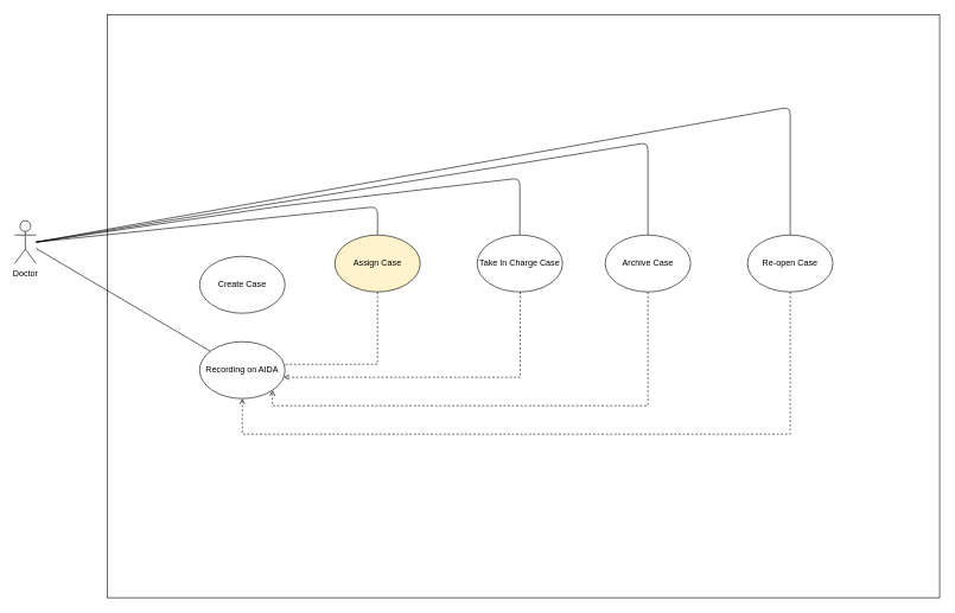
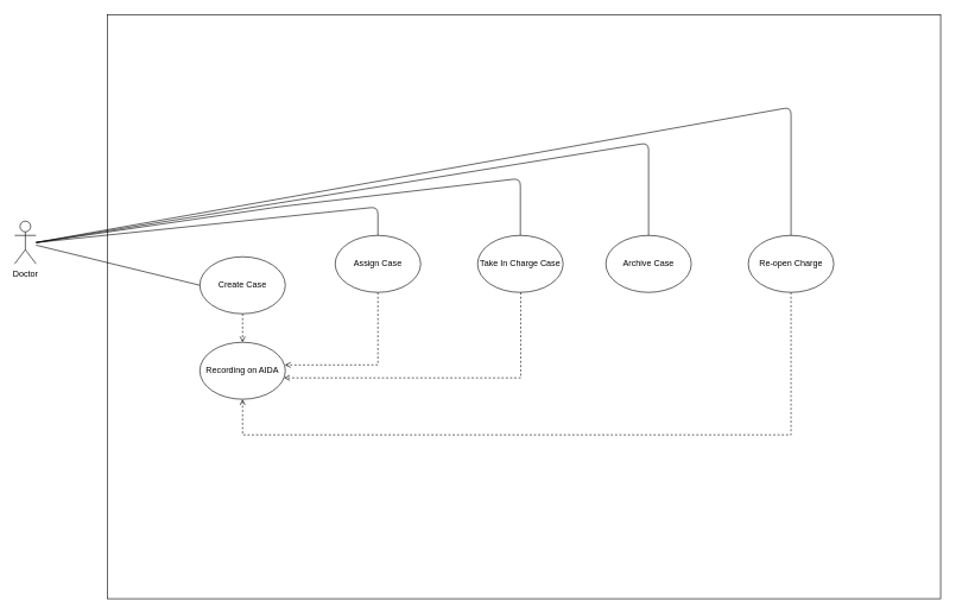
- <mxCell id="9" value="Assign Case" style="ellipse;whiteSpace=wrap;html=1;fillColor=#fff2cc;" parent="1" vertex="1"><mxGeometry x="470" y="330" width="120" height="80" as="geometry" /></mxCell>
+ <mxCell id="9" value="Assign Case" style="ellipse;whiteSpace=wrap;html=1;" parent="1" vertex="1"><mxGeometry x="470" y="330" width="120" height="80" as="geometry" /></mxCell>
- <mxCell id="18" value="Re-open Case" style="ellipse;whiteSpace=wrap;html=1;" parent="1" vertex="1"><mxGeometry x="1050" y="330" width="120" height="80" as="geometry" /></mxCell>
+ <mxCell id="18" value="Re-open Charge" style="ellipse;whiteSpace=wrap;html=1;" parent="1" vertex="1"><mxGeometry x="1050" y="330" width="120" height="80" as="geometry" /></mxCell>
- <mxCell id="7" value="" style="endArrow=none;html=1;" parent="1" source="5" target="6" edge="1"><mxGeometry width="50" height="50" relative="1" as="geometry"><mxPoint x="750" y="620" as="sourcePoint" /><mxPoint x="800" y="570" as="targetPoint" /></mxGeometry></mxCell>
+ <mxCell id="7" value="" style="endArrow=none;html=1;entryX=0;entryY=0.5;entryDx=0;entryDy=0;" parent="1" source="5" target="4" edge="1"><mxGeometry width="50" height="50" relative="1" as="geometry"><mxPoint x="750" y="620" as="sourcePoint" /><mxPoint x="800" y="570" as="targetPoint" /></mxGeometry></mxCell>
+ <mxCell id="3" style="edgeStyle=orthogonalEdgeStyle;rounded=0;orthogonalLoop=1;jettySize=auto;html=1;dashed=1;endArrow=open;endFill=0;" parent="1" source="4" target="6" edge="1"><mxGeometry relative="1" as="geometry" /></mxCell>
- <mxCell id="8" style="edgeStyle=orthogonalEdgeStyle;rounded=0;orthogonalLoop=1;jettySize=auto;html=1;entryX=0.995;entryY=0.398;entryDx=0;entryDy=0;entryPerimeter=0;dashed=1;endArrow=none;endFill=0;" parent="1" source="9" target="6" edge="1"><mxGeometry relative="1" as="geometry"><Array as="points"><mxPoint x="530" y="512" /></Array></mxGeometry></mxCell>
+ <mxCell id="8" style="edgeStyle=orthogonalEdgeStyle;rounded=0;orthogonalLoop=1;jettySize=auto;html=1;entryX=0.995;entryY=0.398;entryDx=0;entryDy=0;entryPerimeter=0;dashed=1;endArrow=open;endFill=0;" parent="1" source="9" target="6" edge="1"><mxGeometry relative="1" as="geometry"><Array as="points"><mxPoint x="530" y="512" /></Array></mxGeometry></mxCell>
- <mxCell id="14" style="edgeStyle=orthogonalEdgeStyle;rounded=0;orthogonalLoop=1;jettySize=auto;html=1;entryX=1;entryY=1;entryDx=0;entryDy=0;endArrow=open;endFill=0;dashed=1;" parent="1" source="15" target="6" edge="1"><mxGeometry relative="1" as="geometry"><Array as="points"><mxPoint x="910" y="570" /><mxPoint x="382" y="570" /></Array></mxGeometry></mxCell>
